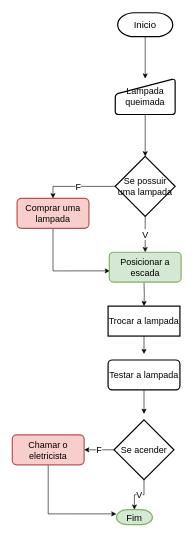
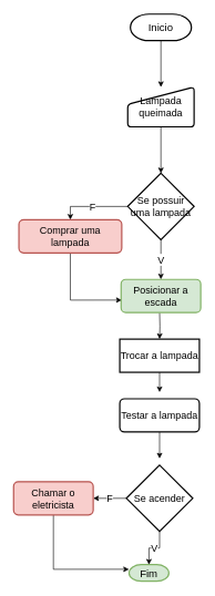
- <mxCell id="11" value="&lt;font style=&quot;vertical-align: inherit;&quot;&gt;&lt;font style=&quot;vertical-align: inherit;&quot;&gt;Comprar uma lampada&lt;/font&gt;&lt;/font&gt;" style="rounded=1;whiteSpace=wrap;html=1;absoluteArcSize=1;arcSize=14;strokeWidth=2;fontSize=15;fillColor=#f8cecc;strokeColor=#b85450;" parent="1" vertex="1"><mxGeometry x="28" y="330" width="120" height="50" as="geometry" /></mxCell>
+ <mxCell id="11" value="&lt;font style=&quot;vertical-align: inherit;&quot;&gt;&lt;font style=&quot;vertical-align: inherit;&quot;&gt;Comprar uma lampada&lt;/font&gt;&lt;/font&gt;" style="rounded=1;whiteSpace=wrap;html=1;absoluteArcSize=1;arcSize=14;strokeWidth=2;fontSize=15;fillColor=#f8cecc;strokeColor=#b85450;" parent="1" vertex="1"><mxGeometry x="28" y="330" width="155" height="50" as="geometry" /></mxCell>
